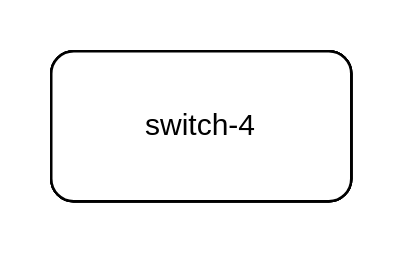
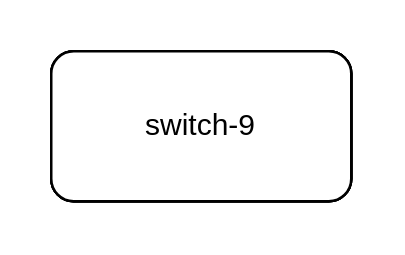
- <mxCell id="5" value="switch-4" parent="1" style="rounded=1;whiteSpace=wrap;html=1;" vertex="1"><mxGeometry as="geometry" height="60" width="120" x="20" y="20" /></mxCell>
+ <mxCell id="5" value="switch-9" parent="1" style="rounded=1;whiteSpace=wrap;html=1;" vertex="1"><mxGeometry as="geometry" height="60" width="120" x="20" y="20" /></mxCell>
